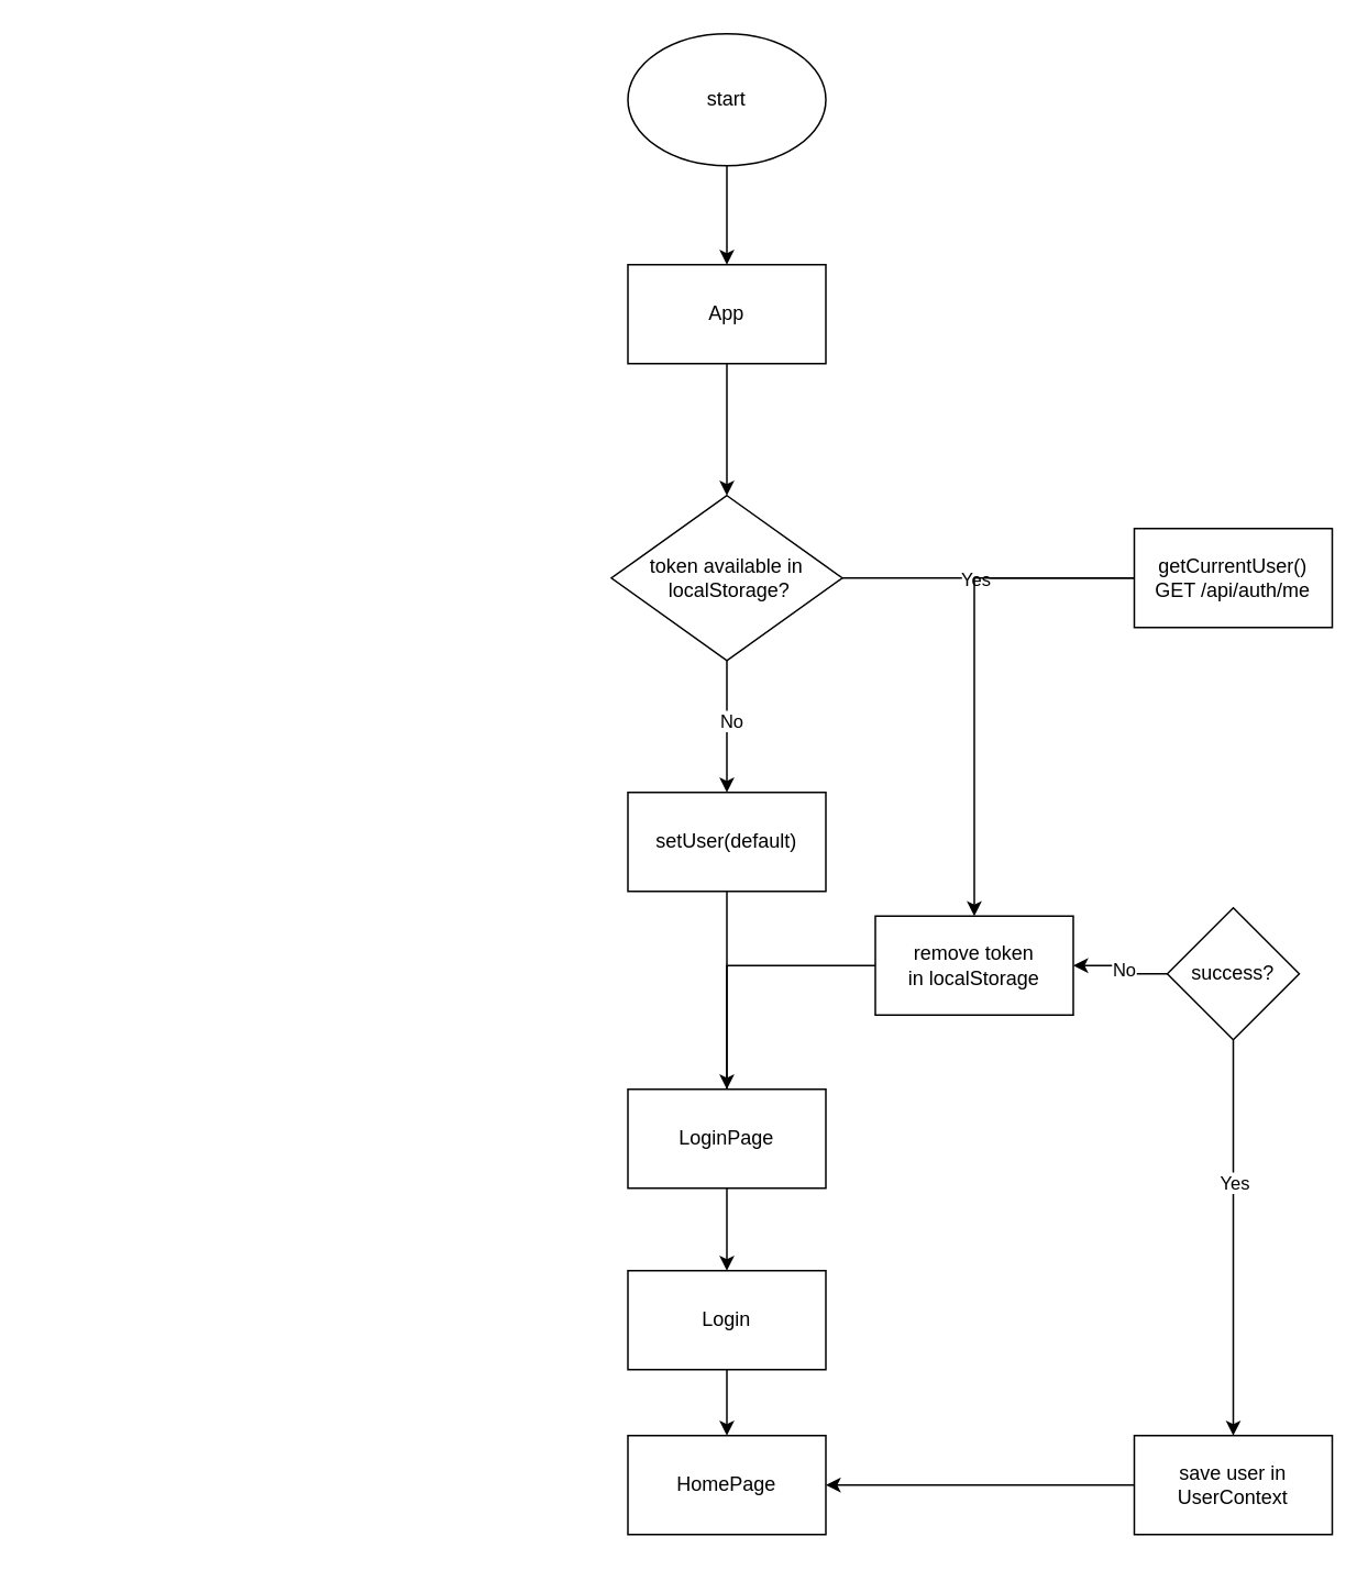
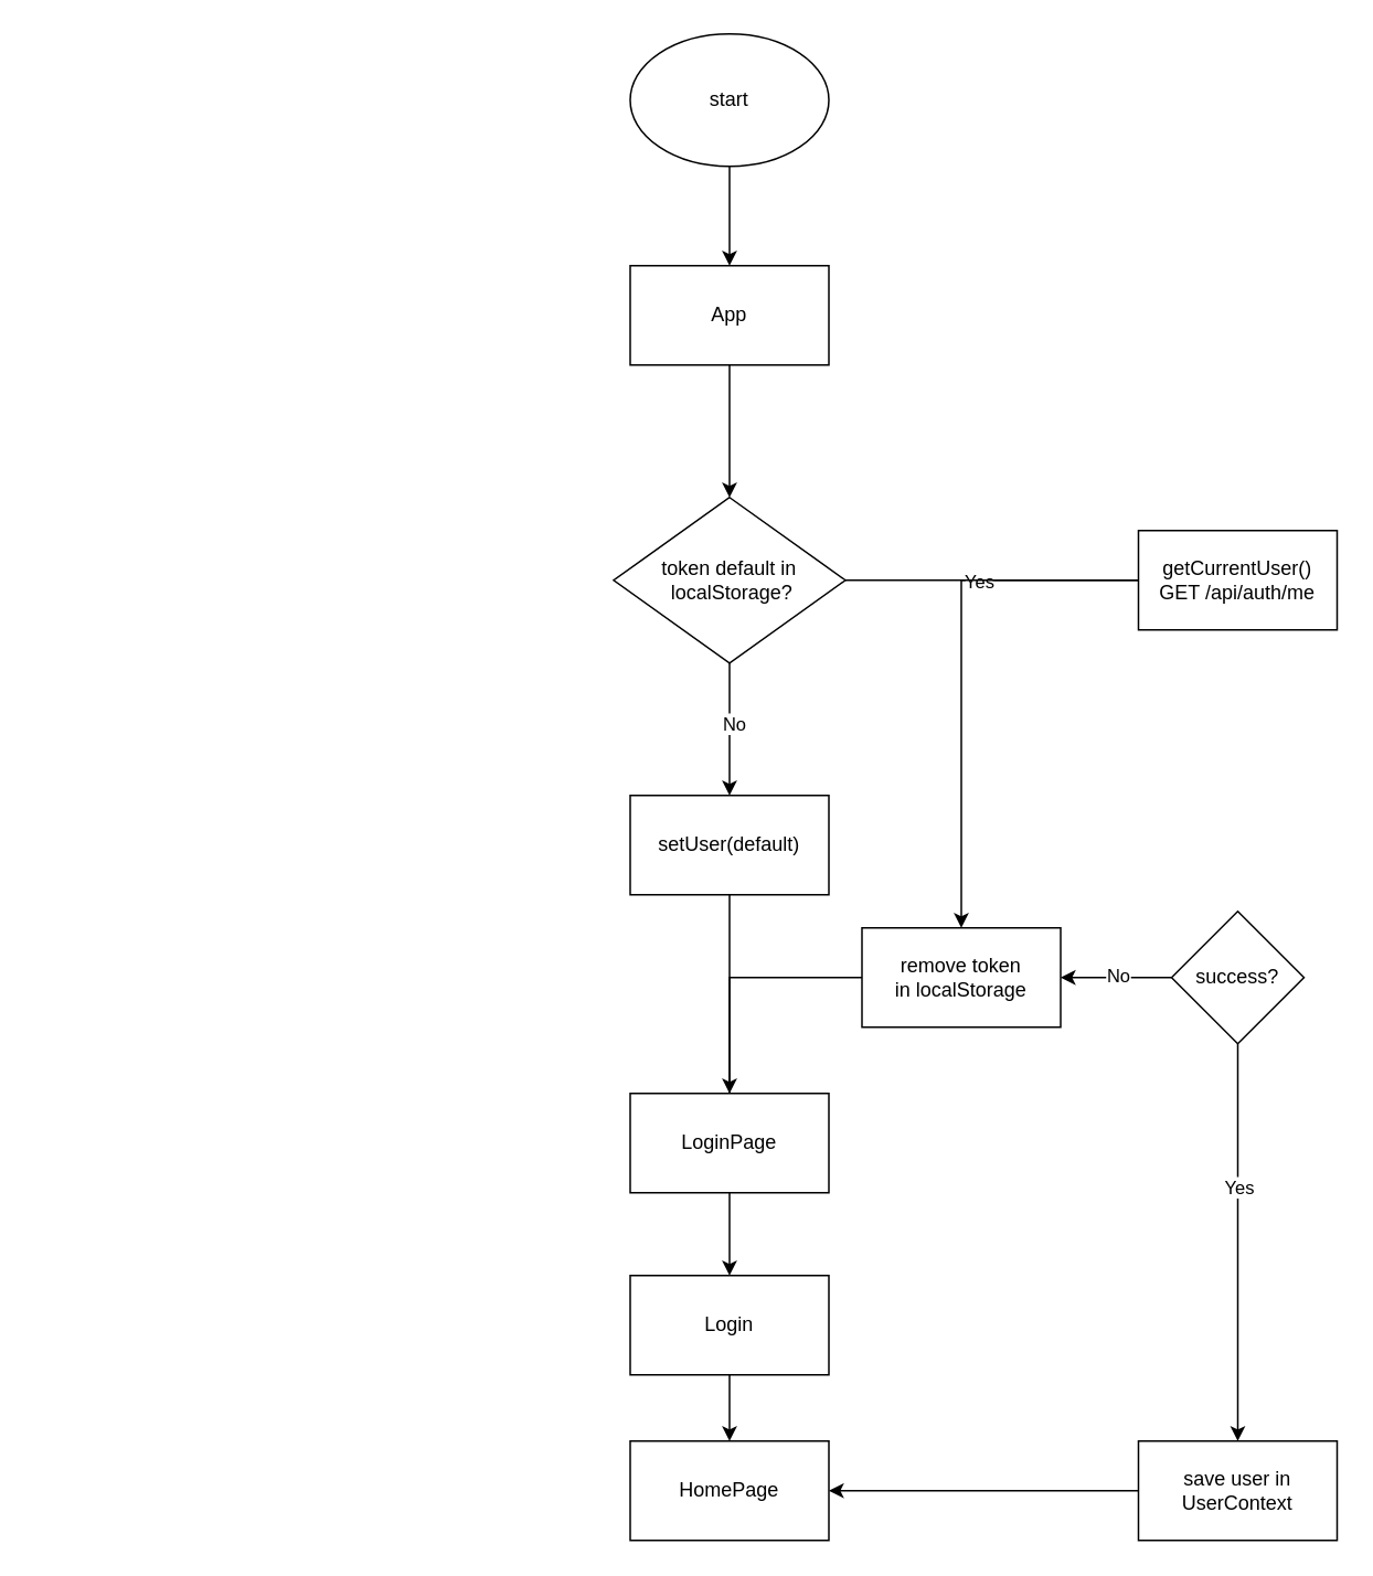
- <mxCell id="23" value="token available in&lt;br&gt;&amp;nbsp;localStorage?" style="rhombus;whiteSpace=wrap;html=1;" vertex="1" parent="1"><mxGeometry x="370" y="300" width="140" height="100" as="geometry" /></mxCell>
+ <mxCell id="23" value="token default in&lt;br&gt;&amp;nbsp;localStorage?" style="rhombus;whiteSpace=wrap;html=1;" vertex="1" parent="1"><mxGeometry x="370" y="300" width="140" height="100" as="geometry" /></mxCell>
- <mxCell id="36" value="remove token&lt;br&gt;in localStorage" style="whiteSpace=wrap;html=1;" vertex="1" parent="1"><mxGeometry x="530" y="555" width="120" height="60" as="geometry" /></mxCell>
+ <mxCell id="36" value="remove token&lt;br&gt;in localStorage" style="whiteSpace=wrap;html=1;" vertex="1" parent="1"><mxGeometry x="520" y="560" width="120" height="60" as="geometry" /></mxCell>
